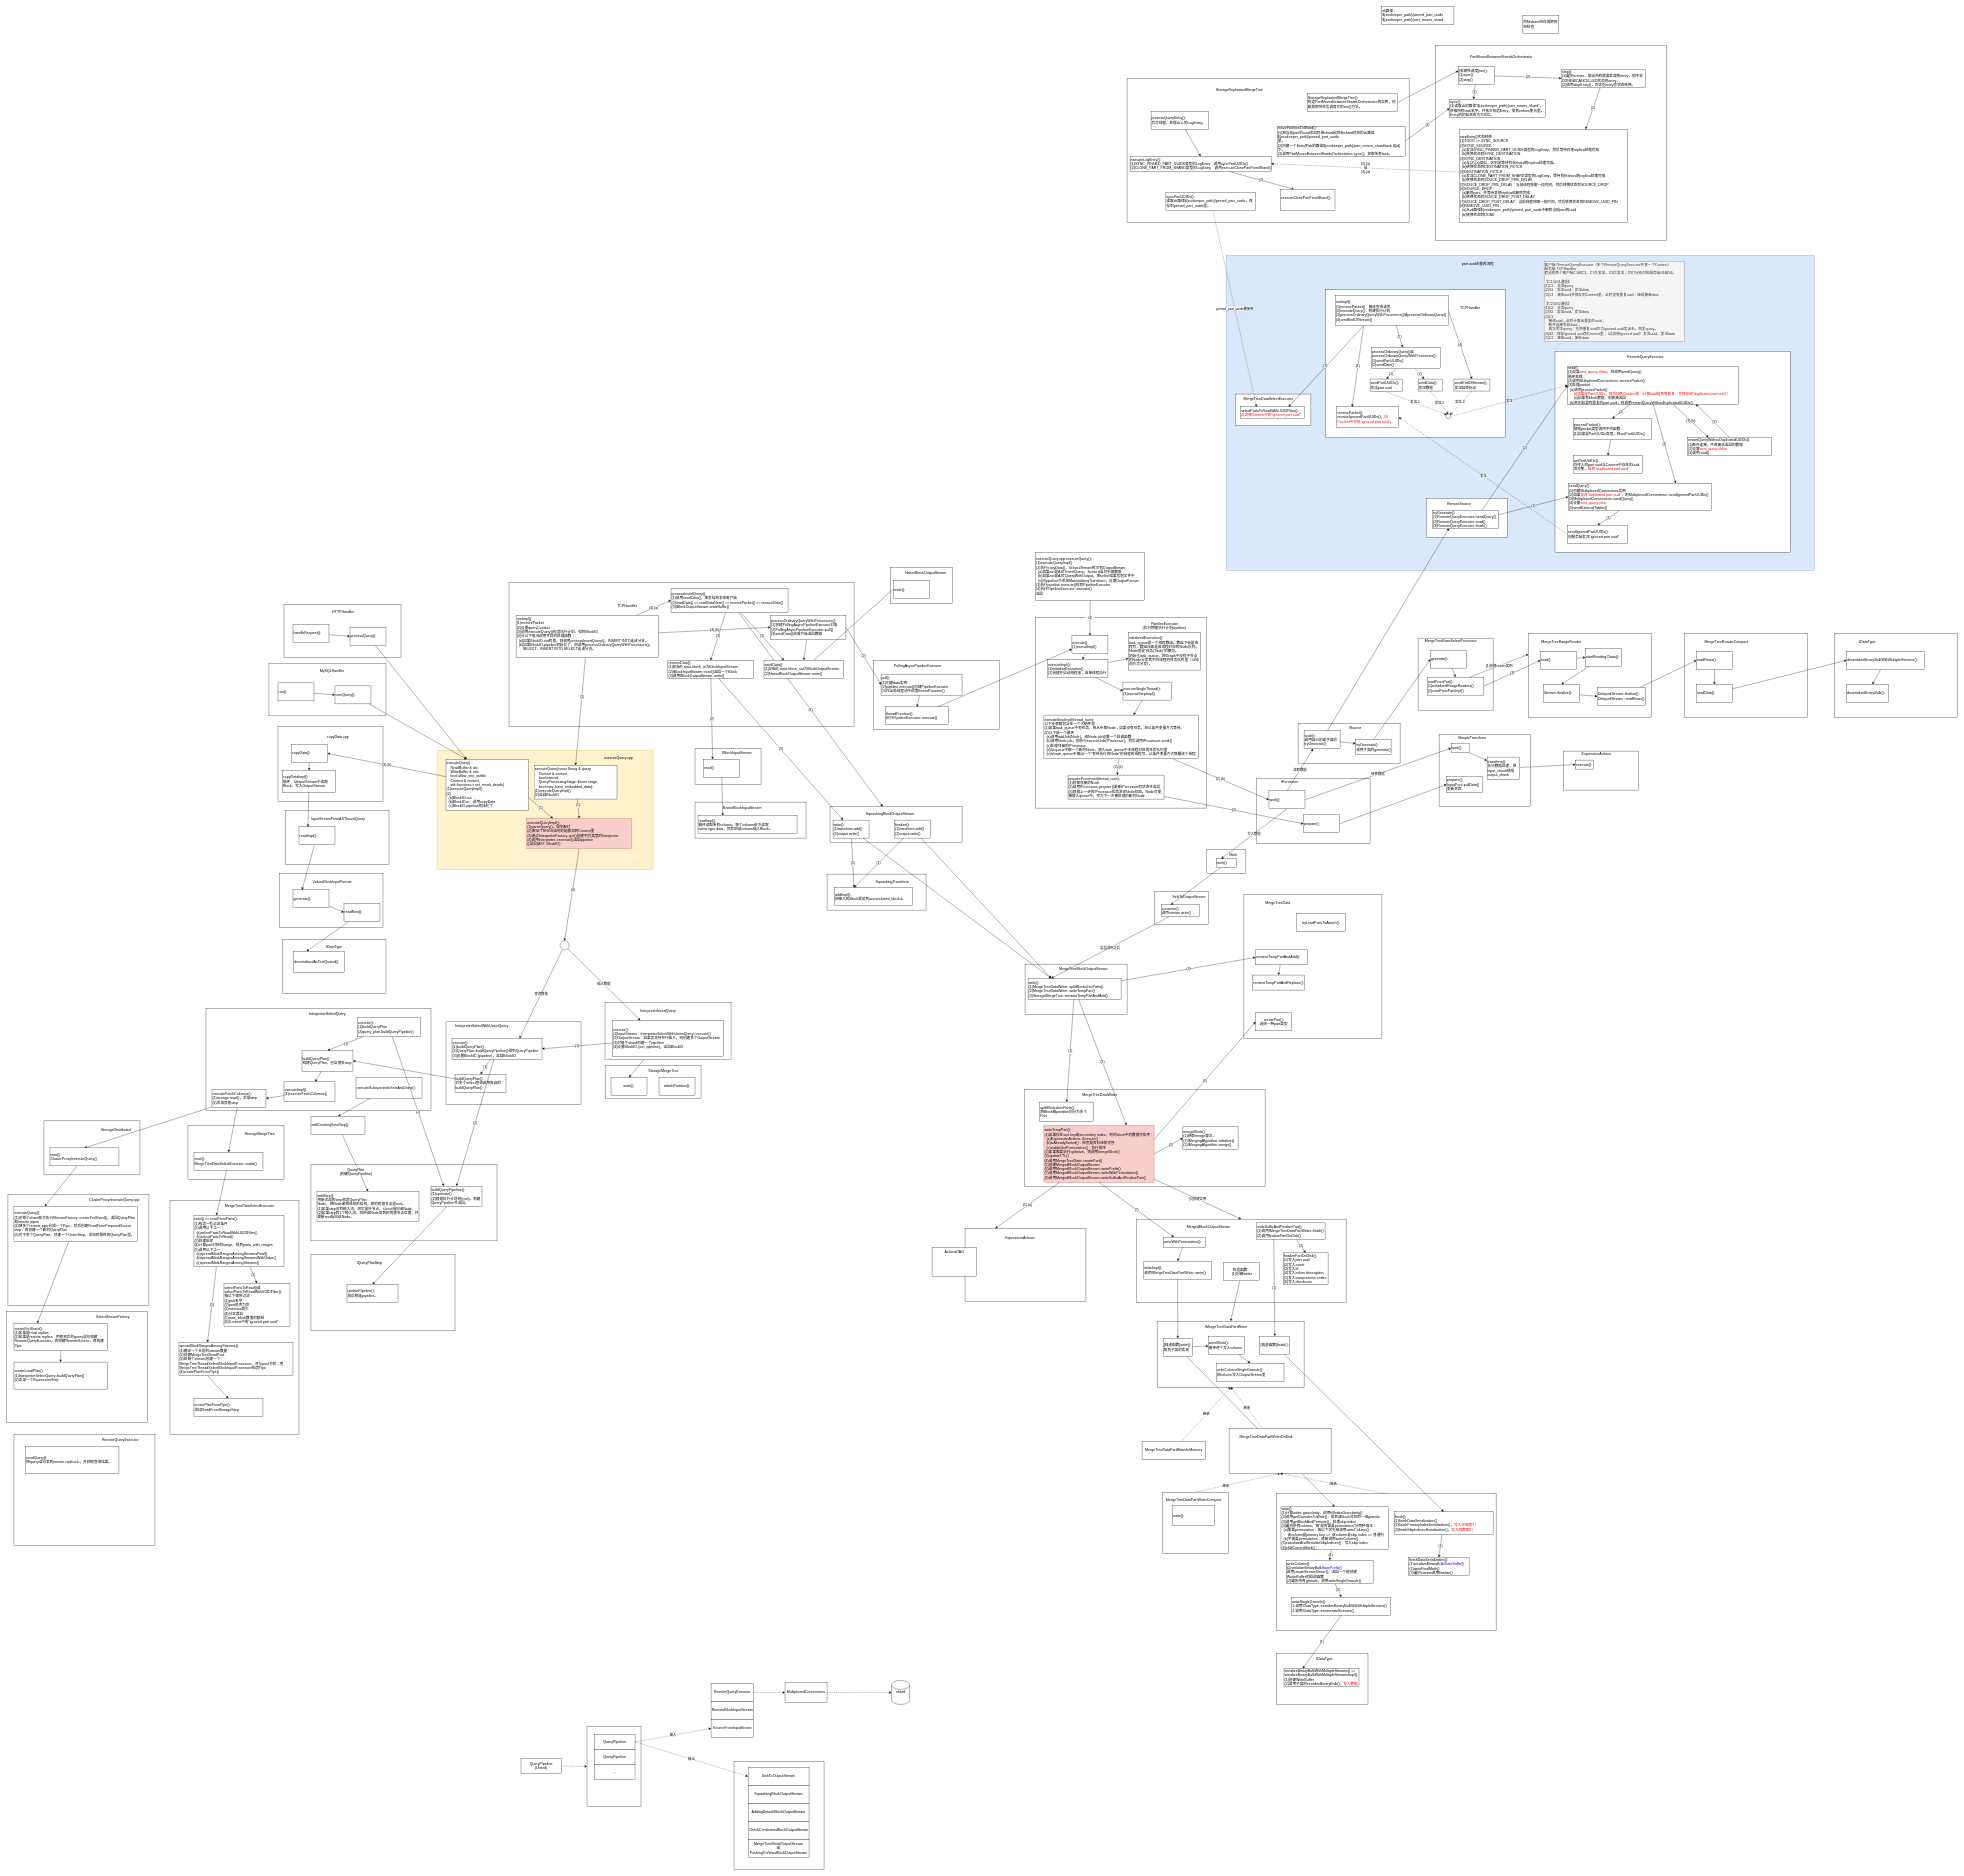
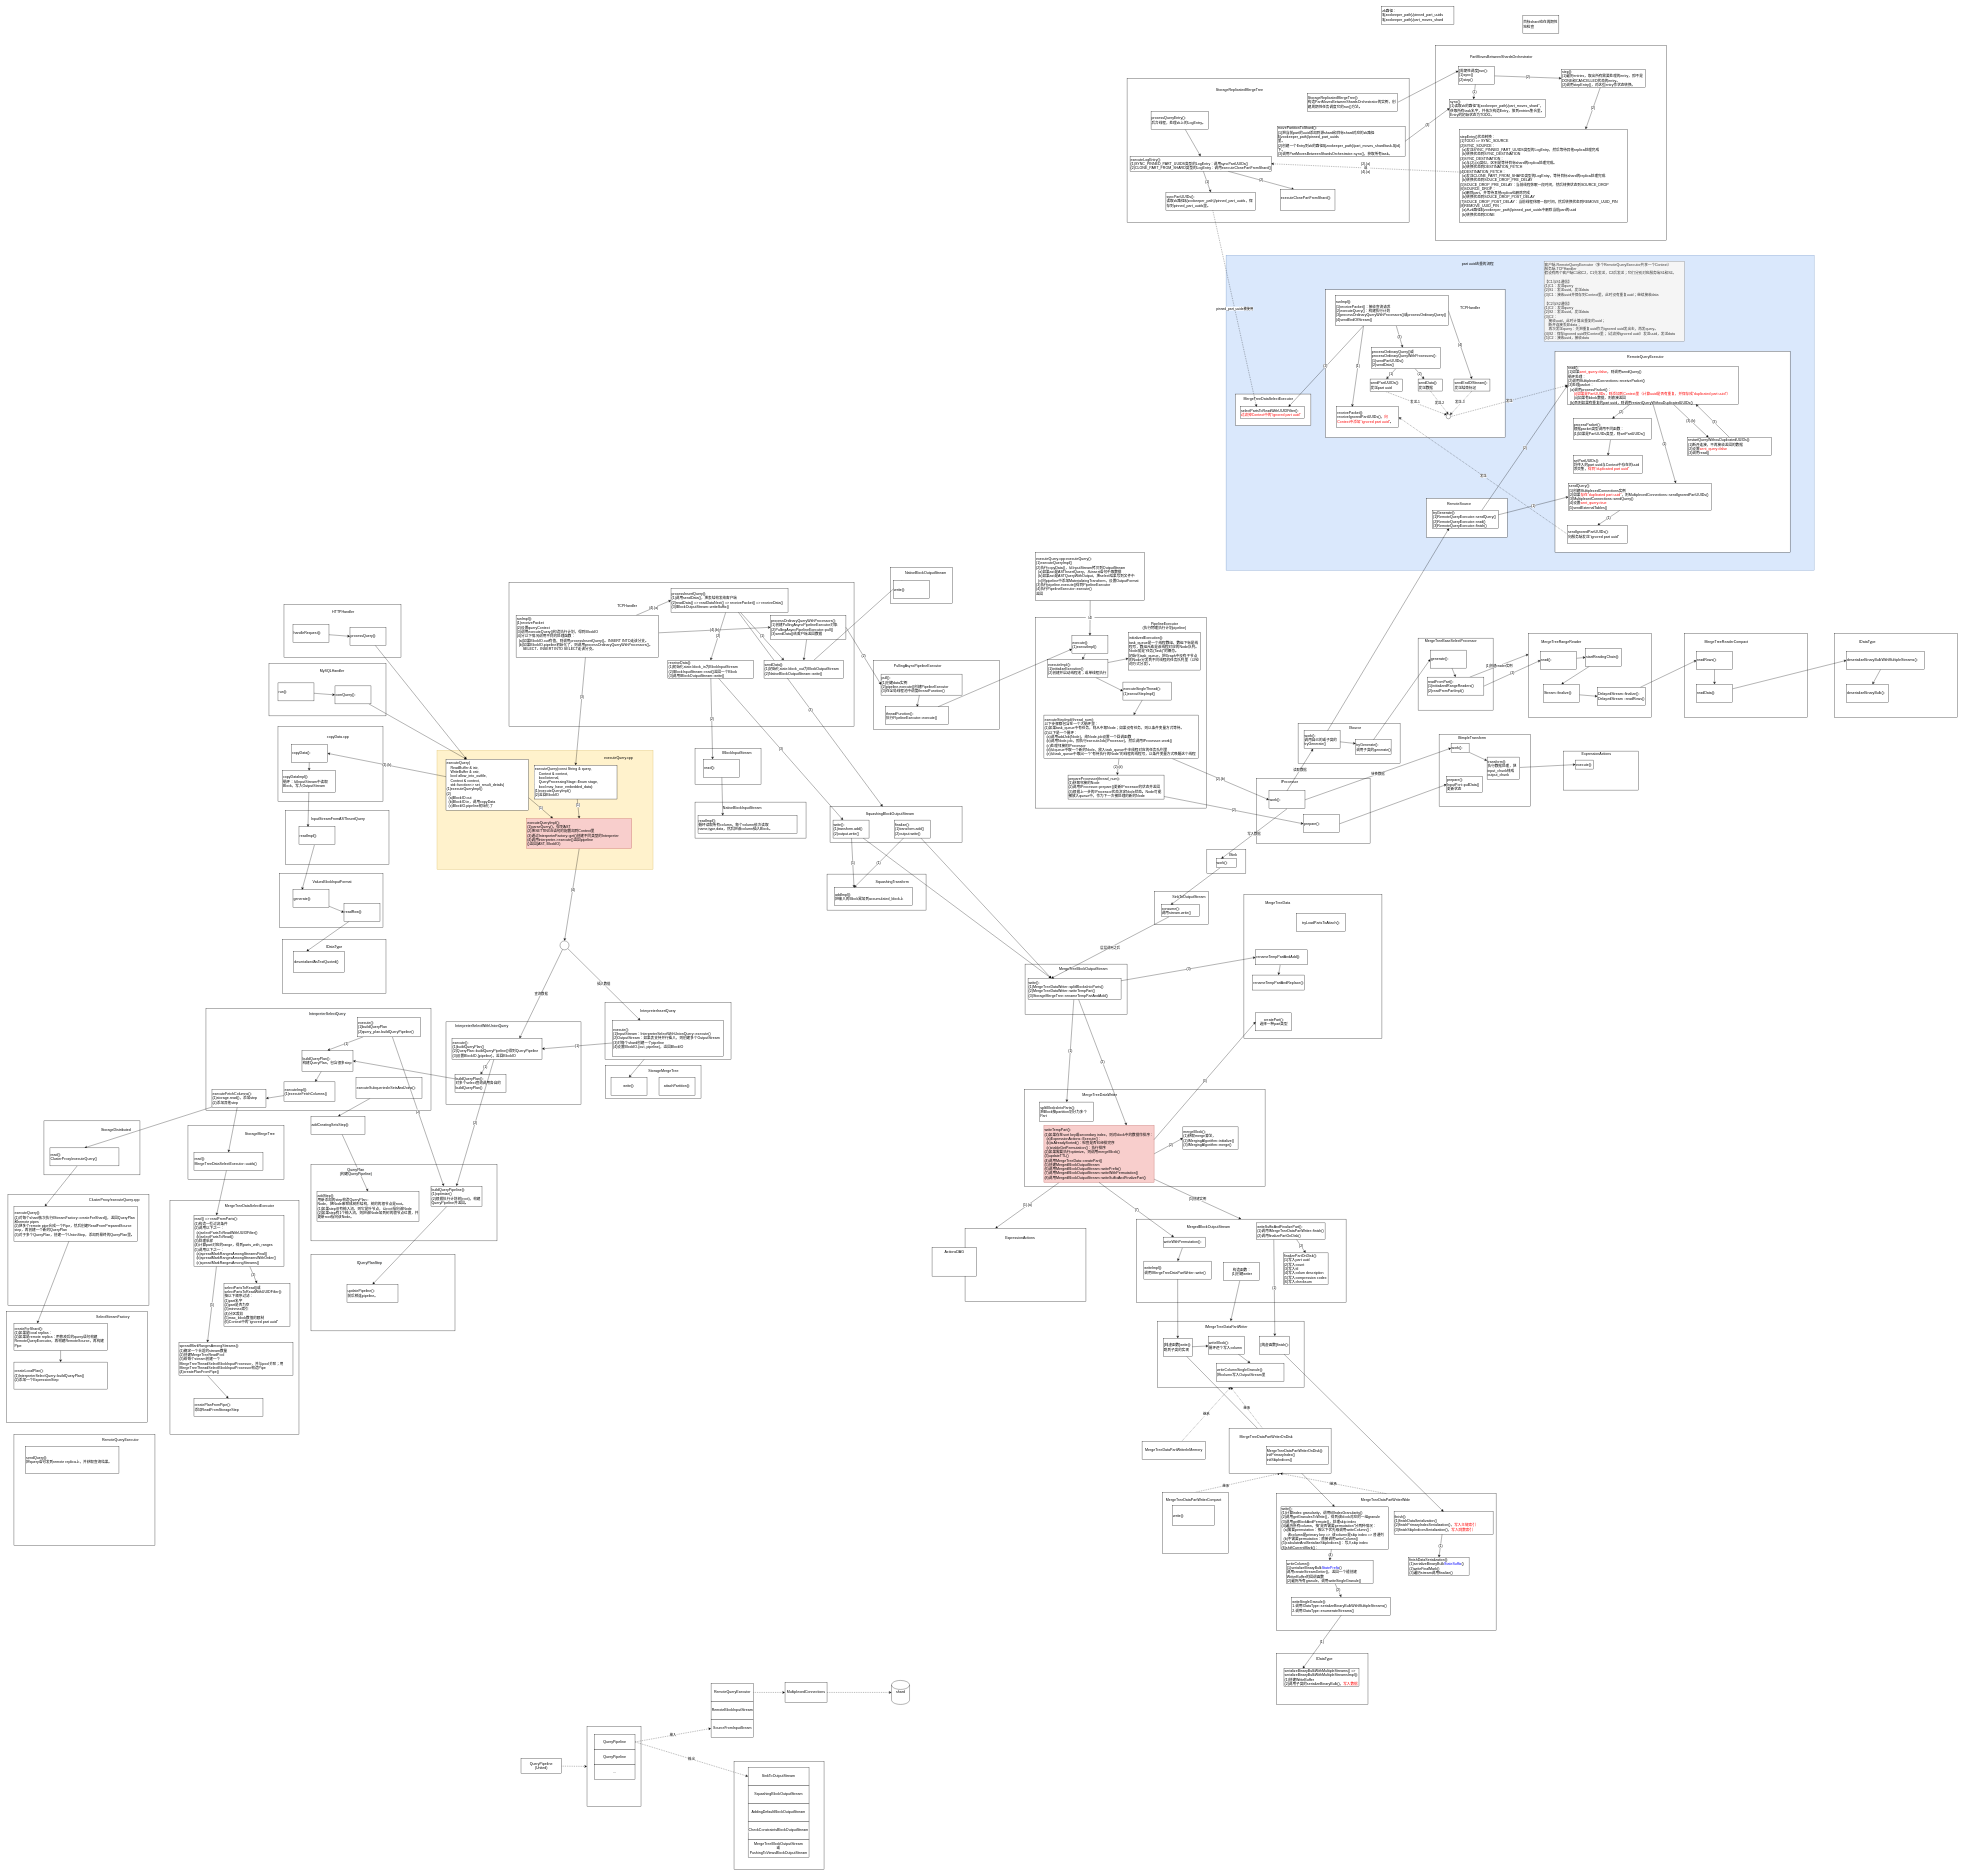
+ <mxCell id="389" value="(1)" style="edgeStyle=none;rounded=0;orthogonalLoop=1;jettySize=auto;html=1;entryX=0.5;entryY=0;entryDx=0;entryDy=0;fontFamily=Helvetica;" parent="1" source="391" target="411" edge="1"><mxGeometry relative="1" as="geometry" /></mxCell>
+ <mxCell id="334" value="&lt;span style=&quot;text-align: center ; background-color: rgb(255 , 255 , 255)&quot;&gt;MergeTreeDataPartWriter&lt;/span&gt;&lt;span style=&quot;text-align: center ; background-color: rgb(255 , 255 , 255)&quot;&gt;OnDisk():&lt;br&gt;&lt;/span&gt;initPrimaryIndex()&lt;br&gt;initSkipIndices()" style="rounded=0;whiteSpace=wrap;html=1;fontFamily=Helvetica;align=left;" parent="1" vertex="1"><mxGeometry x="4220" y="4820" width="207" height="60" as="geometry" /></mxCell>
+ <mxCell id="306" value="&lt;span style=&quot;background-color: rgb(255 , 255 , 255)&quot;&gt;MergeTreeDataPartWriter&lt;/span&gt;&lt;span style=&quot;background-color: rgb(255 , 255 , 255)&quot;&gt;Wide&lt;/span&gt;" style="text;html=1;strokeColor=none;fillColor=none;align=center;verticalAlign=middle;whiteSpace=wrap;rounded=0;fontFamily=Helvetica;" parent="1" vertex="1"><mxGeometry x="4529" y="4986.5" width="177" height="20" as="geometry" /></mxCell>
